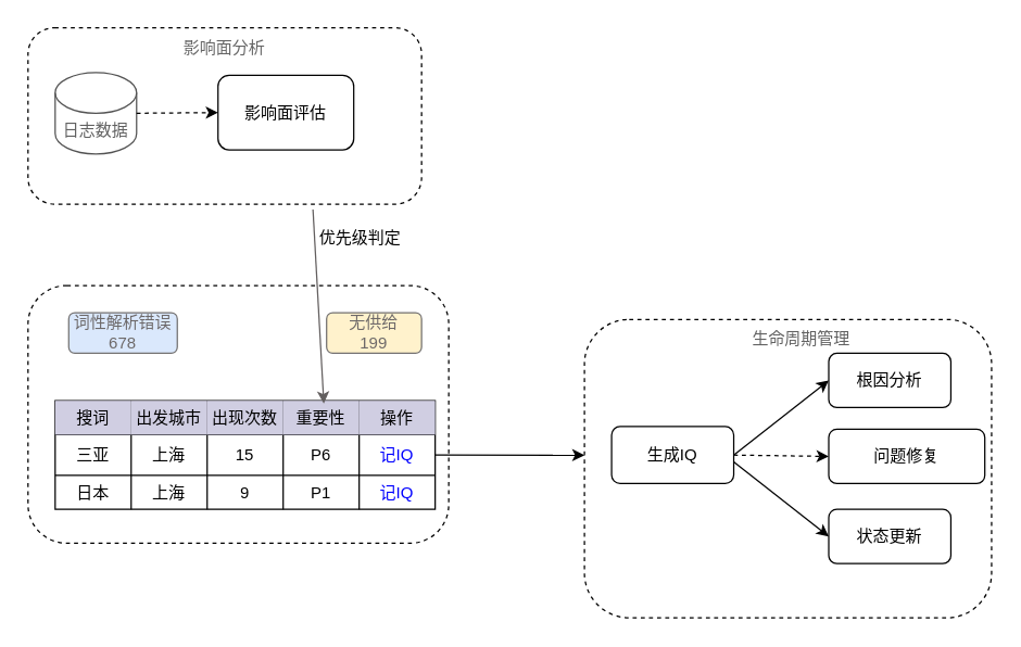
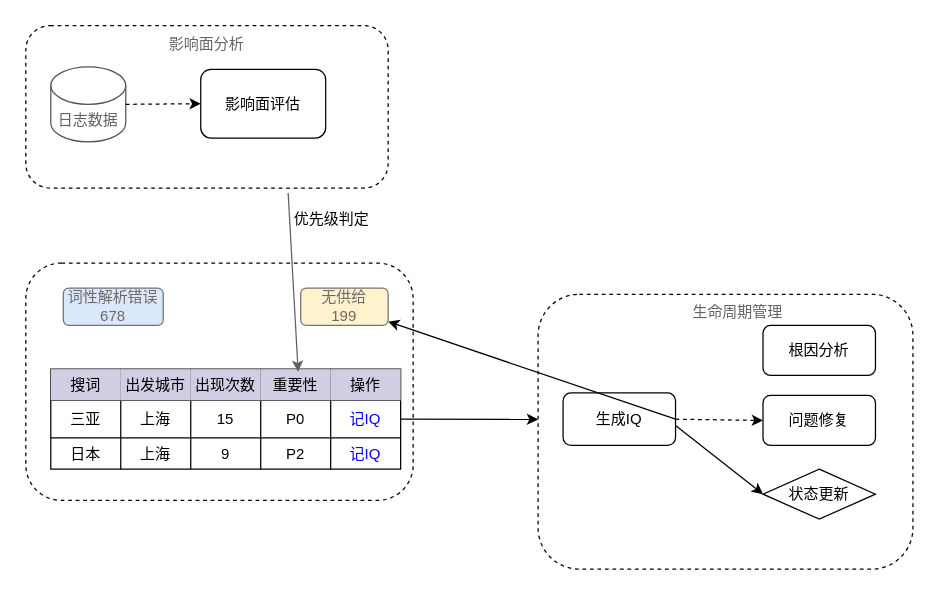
- <mxCell id="37" value="" style="endArrow=classic;html=1;rounded=0;fontFamily=Helvetica;fontSize=12;fontColor=default;exitX=1;exitY=0.5;exitDx=0;exitDy=0;entryX=0;entryY=0.5;entryDx=0;entryDy=0;" edge="1" parent="1" source="32" target="35"><mxGeometry width="50" height="50" relative="1" as="geometry"><mxPoint x="540" y="570" as="sourcePoint" /><mxPoint x="590" y="520" as="targetPoint" /></mxGeometry></mxCell>
+ <mxCell id="37" value="" style="endArrow=classic;html=1;rounded=0;fontFamily=Helvetica;fontSize=12;fontColor=default;exitX=1;exitY=0.5;exitDx=0;exitDy=0;" edge="1" parent="1" source="32" target="4"><mxGeometry width="50" height="50" relative="1" as="geometry"><mxPoint x="540" y="570" as="sourcePoint" /><mxPoint x="590" y="520" as="targetPoint" /></mxGeometry></mxCell>
- <mxCell id="16" value="P6" style="shape=partialRectangle;html=1;whiteSpace=wrap;connectable=0;strokeColor=inherit;overflow=hidden;fillColor=none;top=0;left=0;bottom=0;right=0;pointerEvents=1;fontSize=12;" vertex="1" parent="12"><mxGeometry x="168" width="56" height="30" as="geometry"><mxRectangle width="56" height="30" as="alternateBounds" /></mxGeometry></mxCell>
+ <mxCell id="16" value="P0" style="shape=partialRectangle;html=1;whiteSpace=wrap;connectable=0;strokeColor=inherit;overflow=hidden;fillColor=none;top=0;left=0;bottom=0;right=0;pointerEvents=1;fontSize=12;" vertex="1" parent="12"><mxGeometry x="168" width="56" height="30" as="geometry"><mxRectangle width="56" height="30" as="alternateBounds" /></mxGeometry></mxCell>
- <mxCell id="33" value="问题修复" style="rounded=1;whiteSpace=wrap;html=1;strokeColor=default;align=center;verticalAlign=middle;fontFamily=Helvetica;fontSize=12;fontColor=default;fillColor=default;" vertex="1" parent="1"><mxGeometry x="610" y="316" width="115" height="40" as="geometry" /></mxCell>
+ <mxCell id="33" value="问题修复" style="rounded=1;whiteSpace=wrap;html=1;strokeColor=default;align=center;verticalAlign=middle;fontFamily=Helvetica;fontSize=12;fontColor=default;fillColor=default;" vertex="1" parent="1"><mxGeometry x="610" y="316" width="90" height="40" as="geometry" /></mxCell>
- <mxCell id="22" value="P1" style="shape=partialRectangle;html=1;whiteSpace=wrap;connectable=0;strokeColor=inherit;overflow=hidden;fillColor=none;top=0;left=0;bottom=0;right=0;pointerEvents=1;fontSize=12;" vertex="1" parent="18"><mxGeometry x="168" width="56" height="25" as="geometry"><mxRectangle width="56" height="25" as="alternateBounds" /></mxGeometry></mxCell>
+ <mxCell id="22" value="P2" style="shape=partialRectangle;html=1;whiteSpace=wrap;connectable=0;strokeColor=inherit;overflow=hidden;fillColor=none;top=0;left=0;bottom=0;right=0;pointerEvents=1;fontSize=12;" vertex="1" parent="18"><mxGeometry x="168" width="56" height="25" as="geometry"><mxRectangle width="56" height="25" as="alternateBounds" /></mxGeometry></mxCell>
- <mxCell id="36" value="状态更新" style="rounded=1;whiteSpace=wrap;html=1;strokeColor=default;align=center;verticalAlign=middle;fontFamily=Helvetica;fontSize=12;fontColor=default;fillColor=default;" vertex="1" parent="1"><mxGeometry x="610" y="375" width="90" height="40" as="geometry" /></mxCell>
+ <mxCell id="36" value="状态更新" style="rhombus;whiteSpace=wrap;html=1;strokeColor=default;align=center;verticalAlign=middle;fontFamily=Helvetica;fontSize=12;fontColor=default;fillColor=default;" vertex="1" parent="1"><mxGeometry x="610" y="375" width="90" height="40" as="geometry" /></mxCell>
